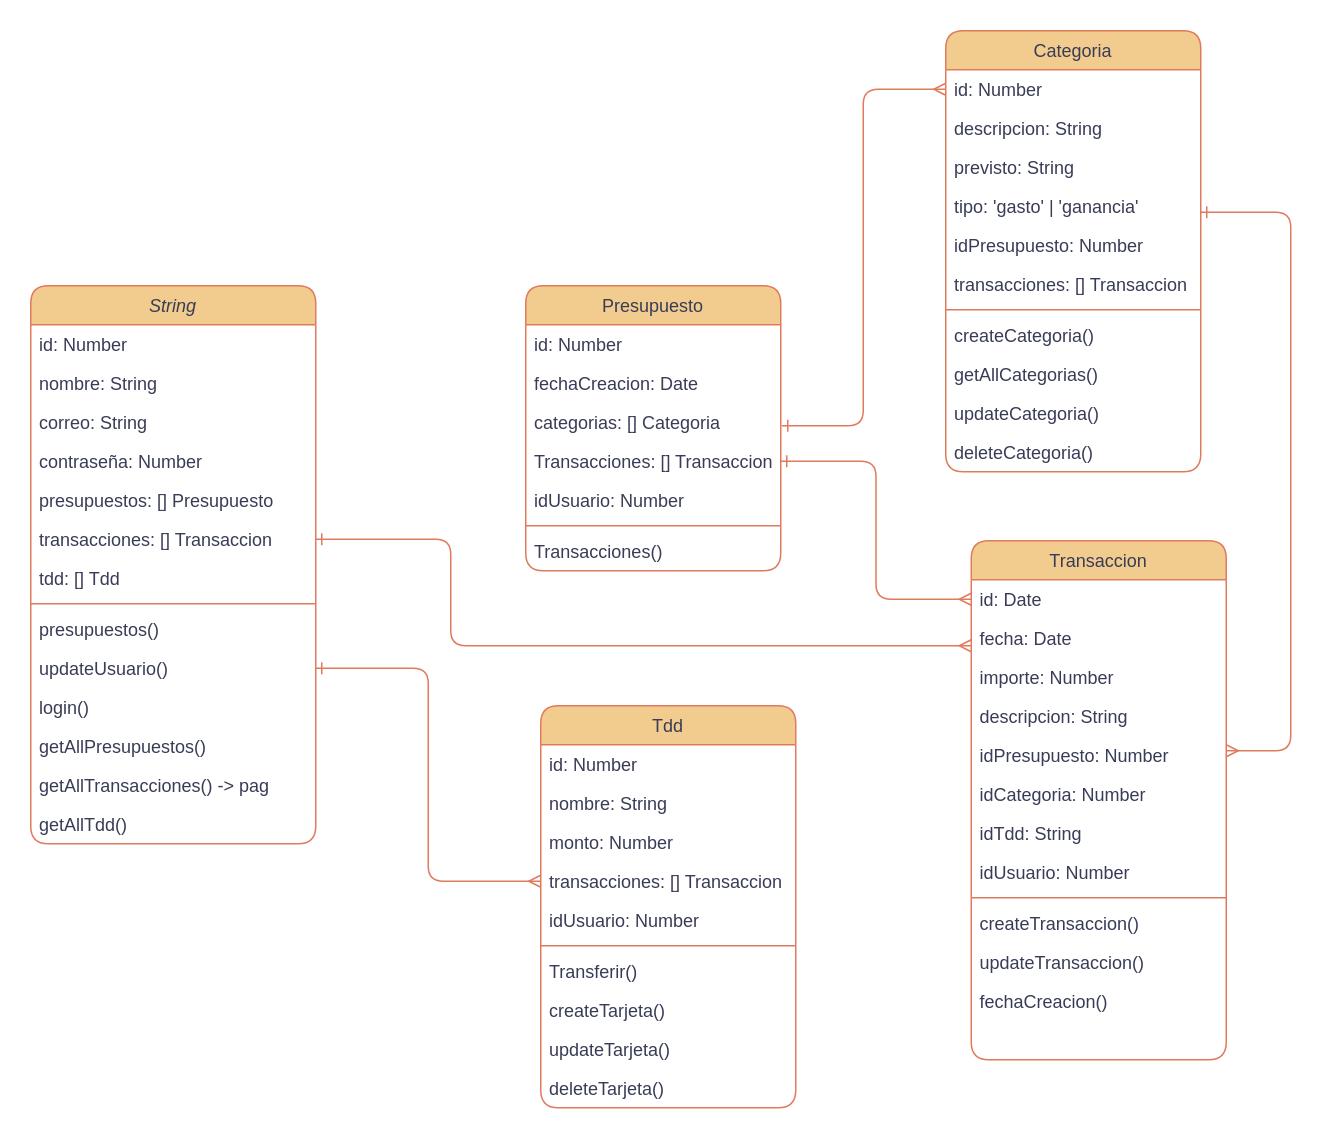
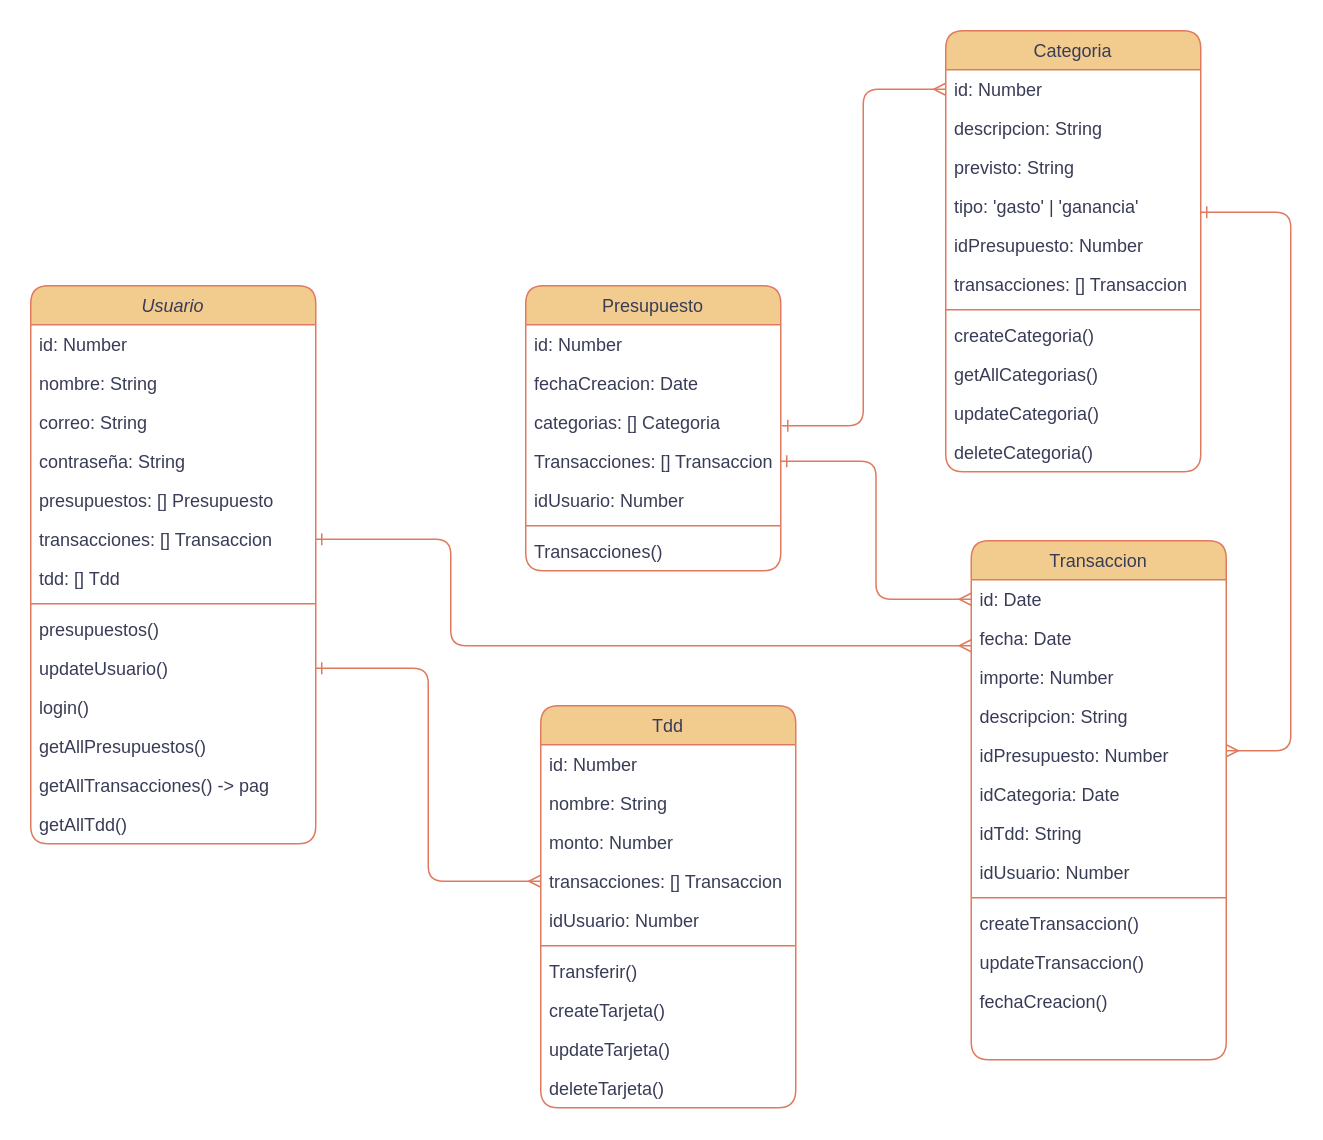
- <mxCell id="2" value="String" style="swimlane;fontStyle=2;align=center;verticalAlign=top;childLayout=stackLayout;horizontal=1;startSize=26;horizontalStack=0;resizeParent=1;resizeLast=0;collapsible=1;marginBottom=0;rounded=1;shadow=0;strokeWidth=1;labelBackgroundColor=none;fillColor=#F2CC8F;strokeColor=#E07A5F;fontColor=#393C56;" parent="1" vertex="1"><mxGeometry x="20" y="190" width="190" height="372" as="geometry"><mxRectangle x="230" y="140" width="160" height="26" as="alternateBounds" /></mxGeometry></mxCell>
+ <mxCell id="2" value="Usuario" style="swimlane;fontStyle=2;align=center;verticalAlign=top;childLayout=stackLayout;horizontal=1;startSize=26;horizontalStack=0;resizeParent=1;resizeLast=0;collapsible=1;marginBottom=0;rounded=1;shadow=0;strokeWidth=1;labelBackgroundColor=none;fillColor=#F2CC8F;strokeColor=#E07A5F;fontColor=#393C56;" parent="1" vertex="1"><mxGeometry x="20" y="190" width="190" height="372" as="geometry"><mxRectangle x="230" y="140" width="160" height="26" as="alternateBounds" /></mxGeometry></mxCell>
- <mxCell id="6" value="contraseña: Number" style="text;align=left;verticalAlign=top;spacingLeft=4;spacingRight=4;overflow=hidden;rotatable=0;points=[[0,0.5],[1,0.5]];portConstraint=eastwest;rounded=1;shadow=0;html=0;labelBackgroundColor=none;fontColor=#393C56;" vertex="1" parent="2"><mxGeometry y="104" width="190" height="26" as="geometry" /></mxCell>
+ <mxCell id="6" value="contraseña: String" style="text;align=left;verticalAlign=top;spacingLeft=4;spacingRight=4;overflow=hidden;rotatable=0;points=[[0,0.5],[1,0.5]];portConstraint=eastwest;rounded=1;shadow=0;html=0;labelBackgroundColor=none;fontColor=#393C56;" vertex="1" parent="2"><mxGeometry y="104" width="190" height="26" as="geometry" /></mxCell>
- <mxCell id="43" value="idCategoria: Number" style="text;align=left;verticalAlign=top;spacingLeft=4;spacingRight=4;overflow=hidden;rotatable=0;points=[[0,0.5],[1,0.5]];portConstraint=eastwest;rounded=1;shadow=0;html=0;labelBackgroundColor=none;fontColor=#393C56;" vertex="1" parent="37"><mxGeometry y="156" width="170" height="26" as="geometry" /></mxCell>
+ <mxCell id="43" value="idCategoria: Date" style="text;align=left;verticalAlign=top;spacingLeft=4;spacingRight=4;overflow=hidden;rotatable=0;points=[[0,0.5],[1,0.5]];portConstraint=eastwest;rounded=1;shadow=0;html=0;labelBackgroundColor=none;fontColor=#393C56;" vertex="1" parent="37"><mxGeometry y="156" width="170" height="26" as="geometry" /></mxCell>
